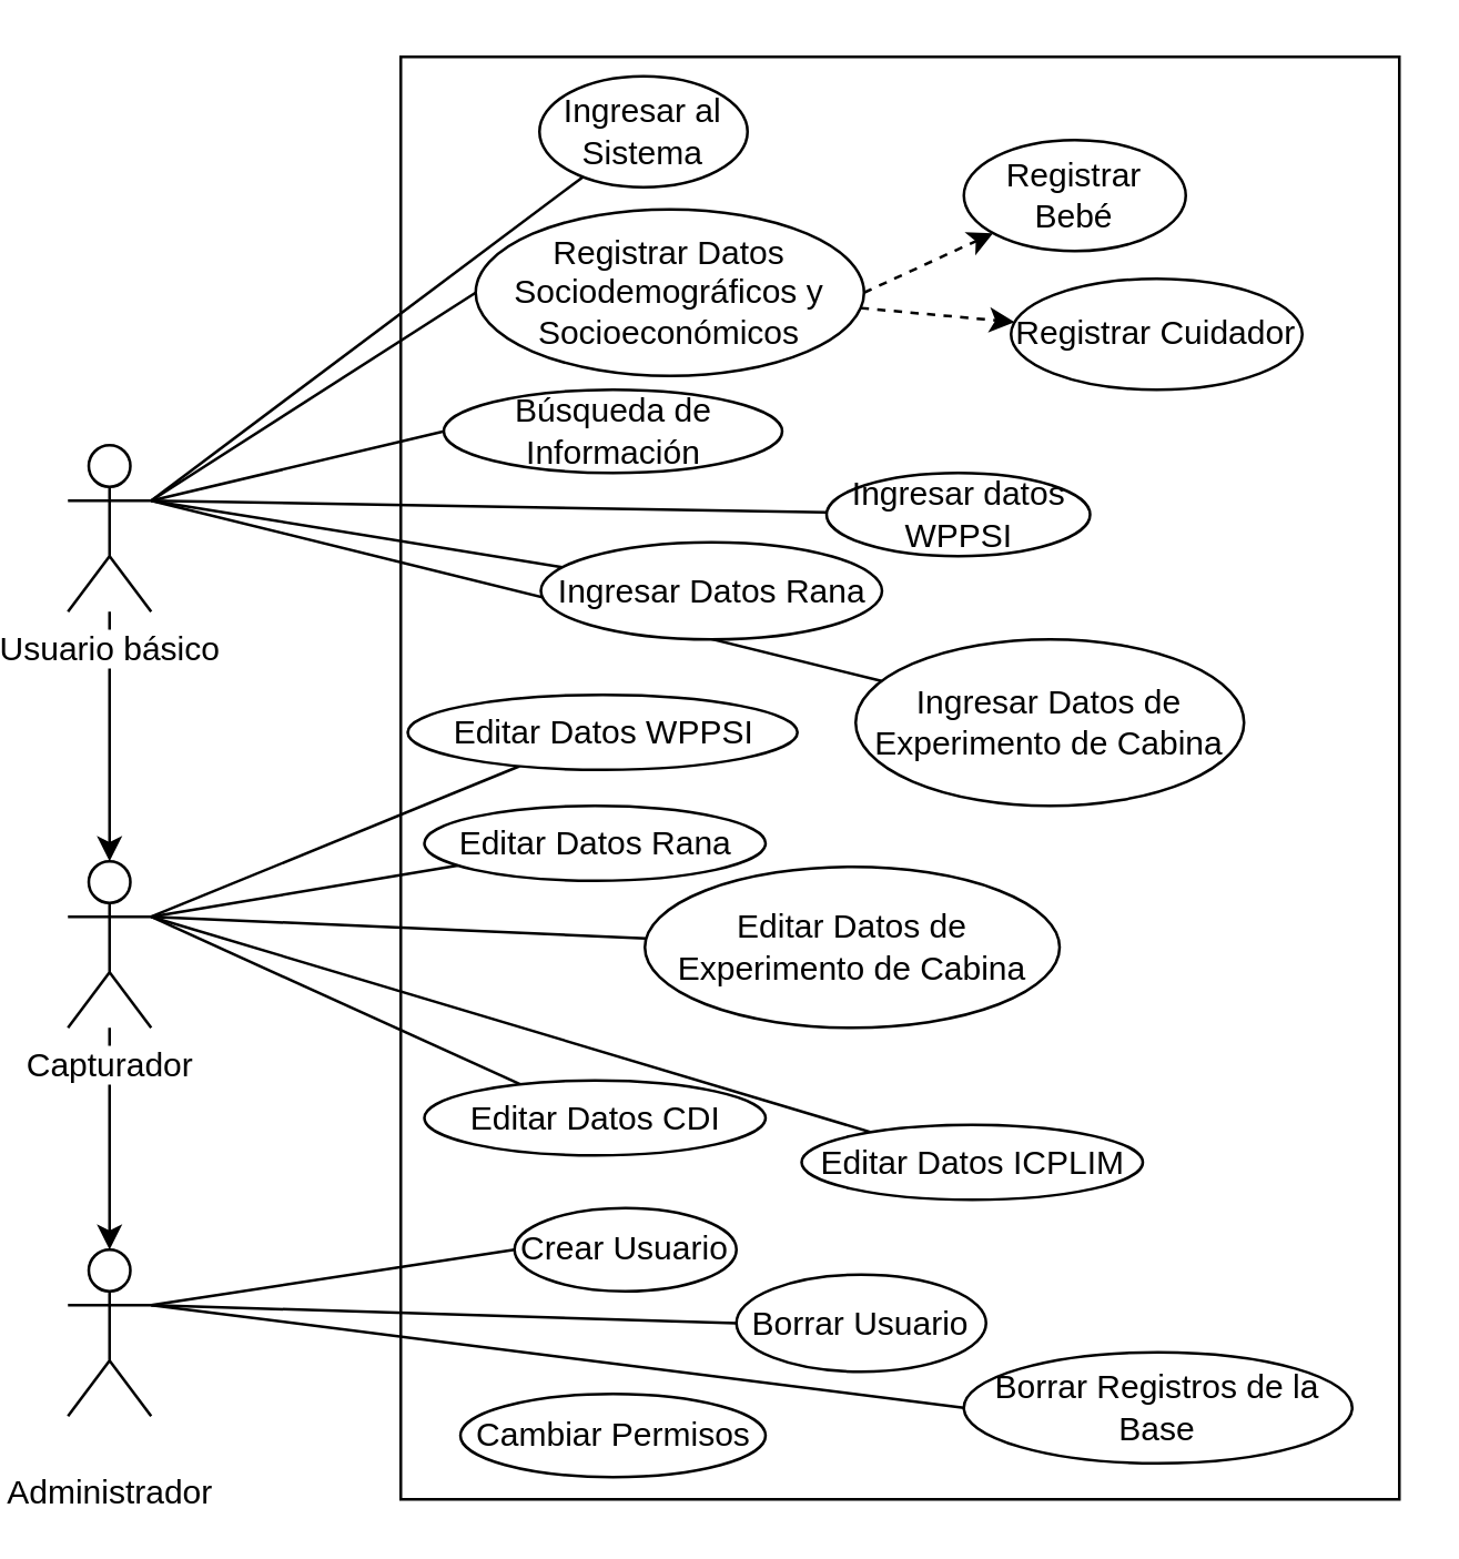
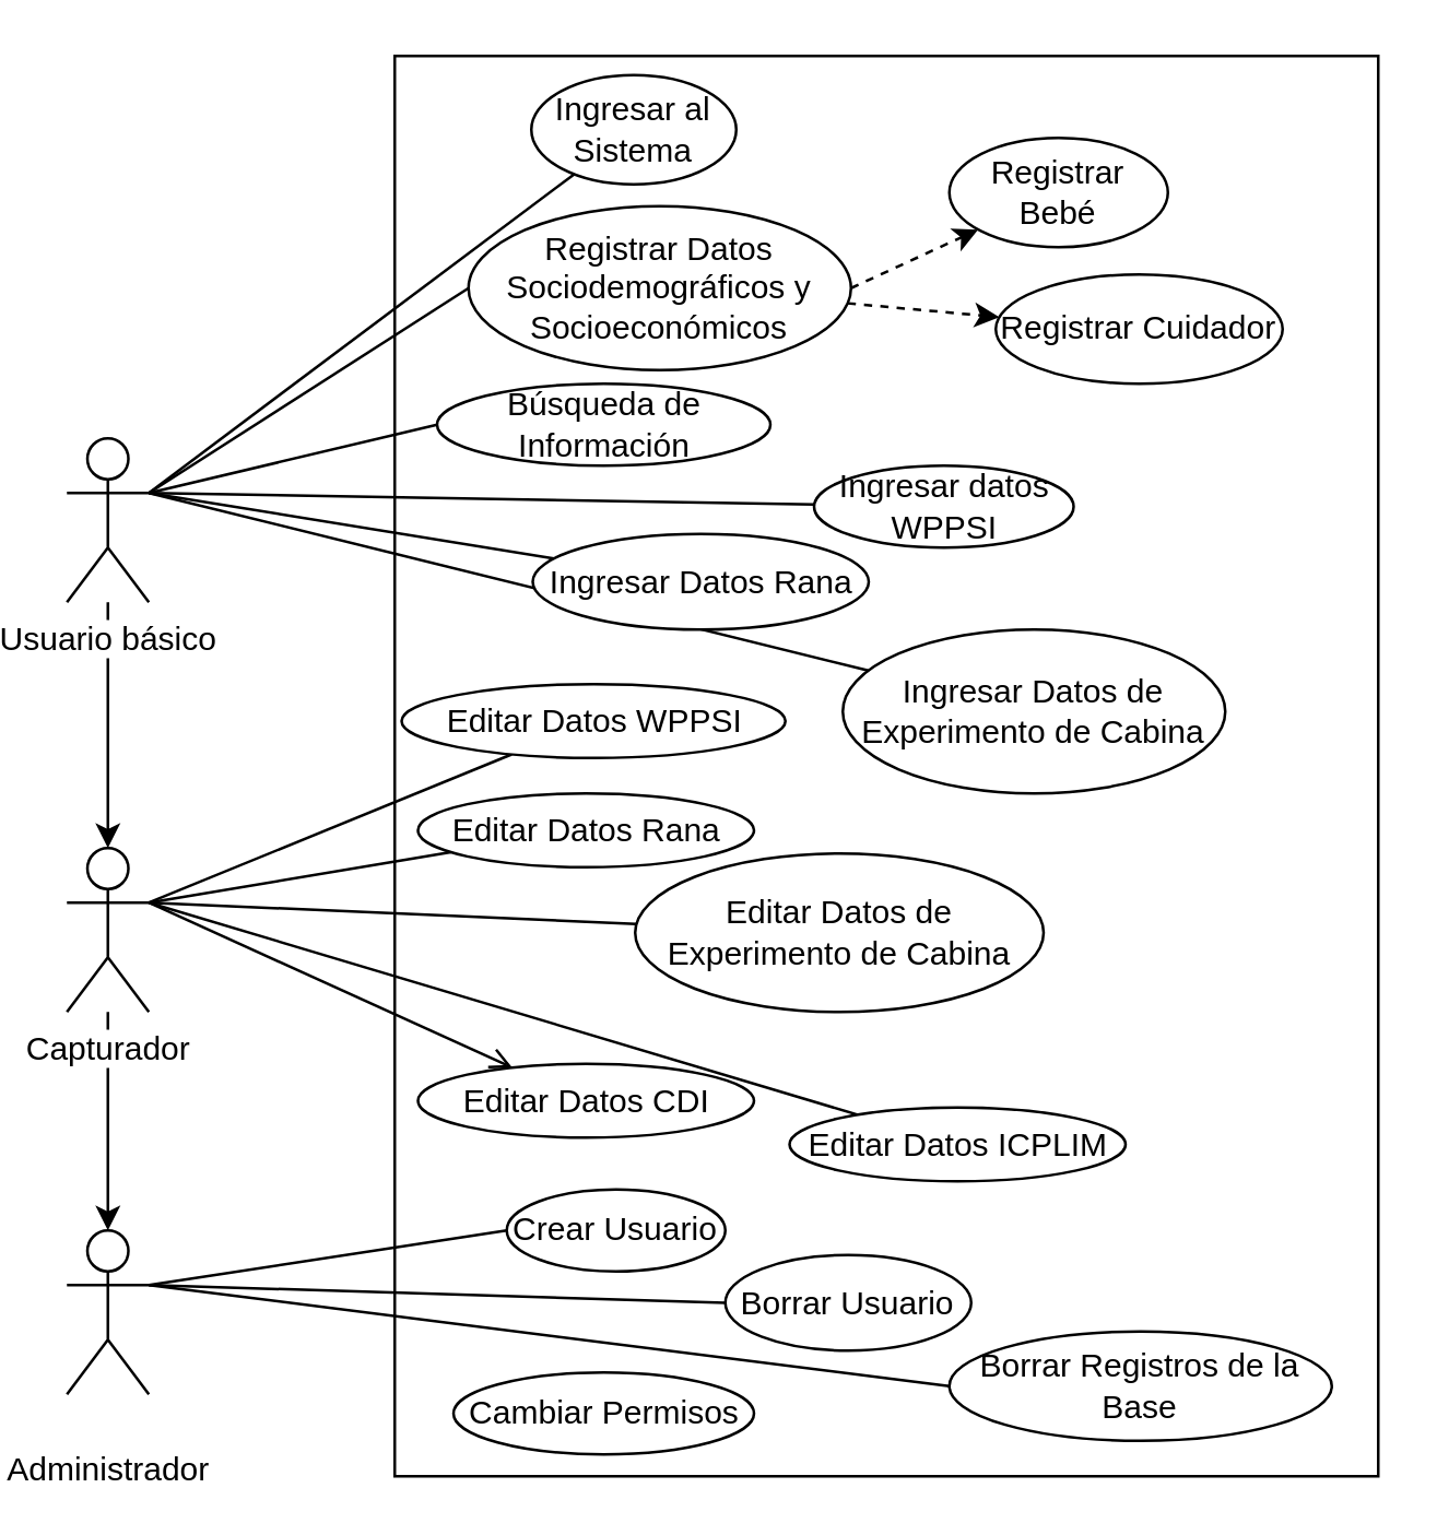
- <mxCell id="25" style="edgeStyle=none;rounded=0;orthogonalLoop=1;jettySize=auto;html=1;exitX=1;exitY=0.333;exitDx=0;exitDy=0;exitPerimeter=0;endArrow=none;endFill=0;" edge="1" parent="1" source="26" target="40"><mxGeometry relative="1" as="geometry" /></mxCell>
+ <mxCell id="25" style="edgeStyle=none;rounded=0;orthogonalLoop=1;jettySize=auto;html=1;exitX=1;exitY=0.333;exitDx=0;exitDy=0;exitPerimeter=0;endArrow=open;endFill=0;" edge="1" parent="1" source="26" target="40"><mxGeometry relative="1" as="geometry" /></mxCell>
